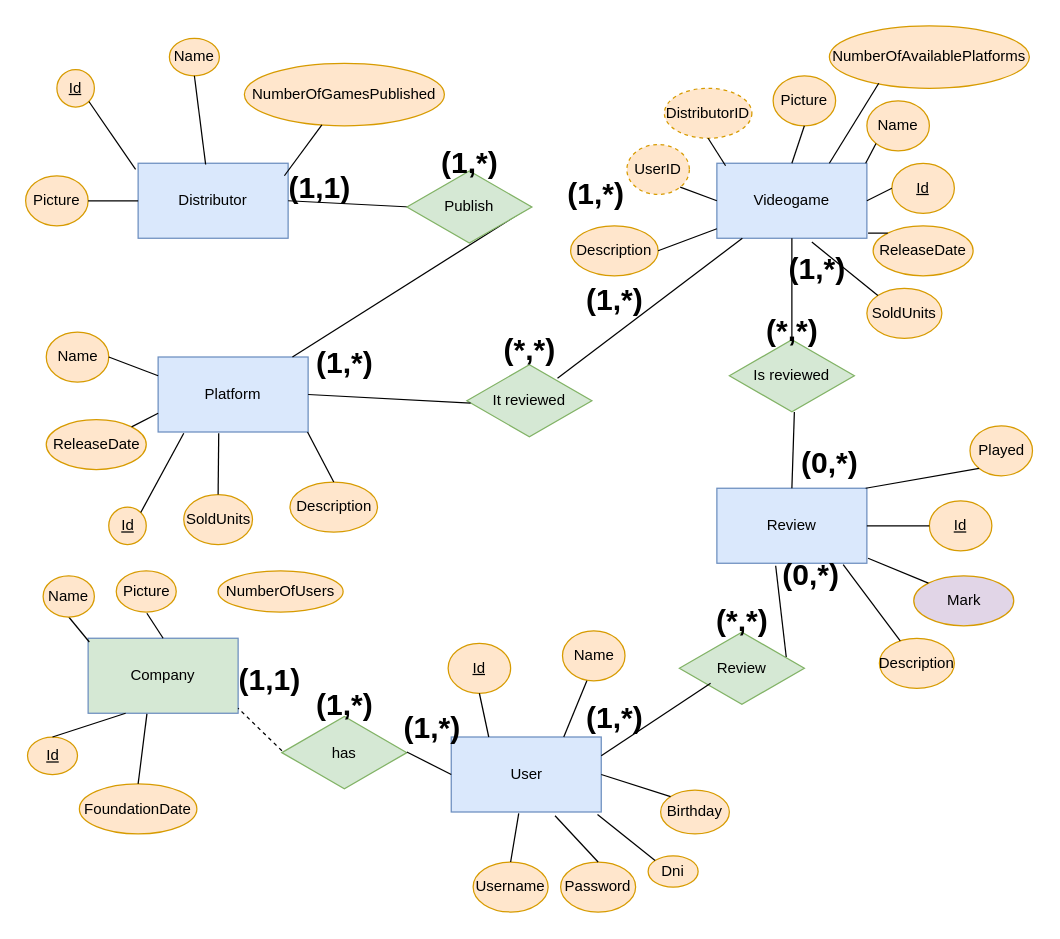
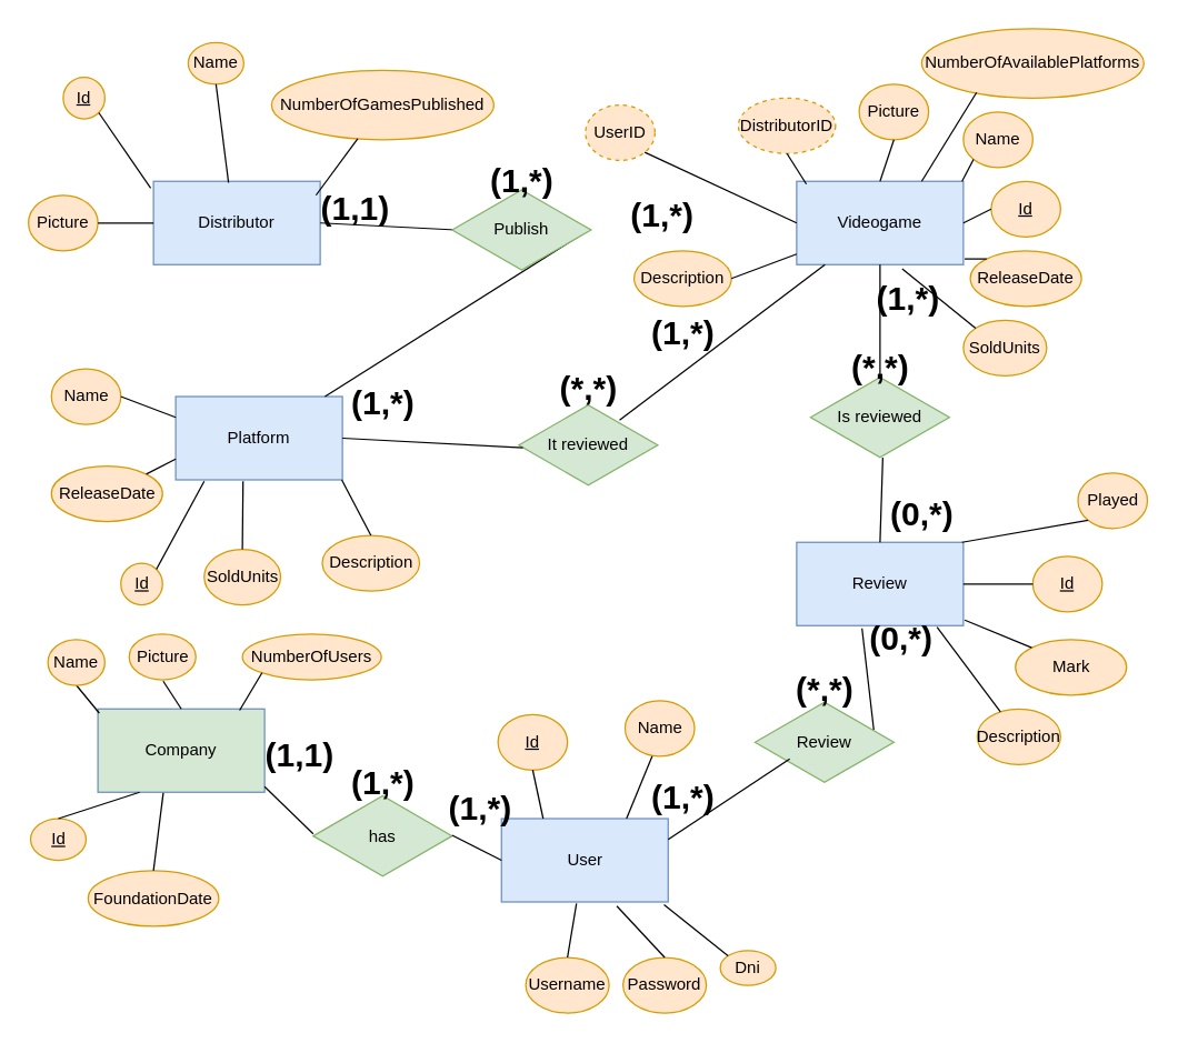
- <mxCell id="16" value="UserID" style="ellipse;whiteSpace=wrap;html=1;dashed=1;fillColor=#ffe6cc;strokeColor=#d79b00;" vertex="1" parent="1"><mxGeometry x="501" y="115" width="50" height="40" as="geometry" /></mxCell>
+ <mxCell id="16" value="UserID" style="ellipse;whiteSpace=wrap;html=1;dashed=1;fillColor=#ffe6cc;strokeColor=#d79b00;" vertex="1" parent="1"><mxGeometry x="421" y="75" width="50" height="40" as="geometry" /></mxCell>
- <mxCell id="41" value="Mark" style="ellipse;whiteSpace=wrap;html=1;fillColor=#e1d5e7;strokeColor=#d79b00;" vertex="1" parent="1"><mxGeometry x="730.5" y="460" width="80" height="40" as="geometry" /></mxCell>
+ <mxCell id="41" value="Mark" style="ellipse;whiteSpace=wrap;html=1;fillColor=#ffe6cc;strokeColor=#d79b00;" vertex="1" parent="1"><mxGeometry x="730.5" y="460" width="80" height="40" as="geometry" /></mxCell>
+ <mxCell id="69" value="" style="endArrow=none;html=1;entryX=0.85;entryY=0.017;entryDx=0;entryDy=0;entryPerimeter=0;exitX=0;exitY=1;exitDx=0;exitDy=0;" edge="1" parent="1" source="64" target="63"><mxGeometry width="50" height="50" relative="1" as="geometry"><mxPoint x="-37" y="875" as="sourcePoint" /><mxPoint x="13" y="825" as="targetPoint" /></mxGeometry></mxCell>
- <mxCell id="99" value="" style="endArrow=none;html=1;entryX=1;entryY=0.933;entryDx=0;entryDy=0;entryPerimeter=0;exitX=0;exitY=0.475;exitDx=0;exitDy=0;exitPerimeter=0;dashed=1;" edge="1" parent="1" source="98" target="63"><mxGeometry width="50" height="50" relative="1" as="geometry"><mxPoint x="25" y="800" as="sourcePoint" /><mxPoint x="75" y="750" as="targetPoint" /></mxGeometry></mxCell>
+ <mxCell id="99" value="" style="endArrow=none;html=1;entryX=1;entryY=0.933;entryDx=0;entryDy=0;entryPerimeter=0;exitX=0;exitY=0.475;exitDx=0;exitDy=0;exitPerimeter=0;" edge="1" parent="1" source="98" target="63"><mxGeometry width="50" height="50" relative="1" as="geometry"><mxPoint x="25" y="800" as="sourcePoint" /><mxPoint x="75" y="750" as="targetPoint" /></mxGeometry></mxCell>
- <mxCell id="60" value="" style="endArrow=none;html=1;entryX=1;entryY=0.5;entryDx=0;entryDy=0;exitX=0;exitY=0;exitDx=0;exitDy=0;" edge="1" parent="1" source="52" target="5"><mxGeometry width="50" height="50" relative="1" as="geometry"><mxPoint x="217.5" y="1009" as="sourcePoint" /><mxPoint x="267.5" y="959" as="targetPoint" /></mxGeometry></mxCell>
- <mxCell id="52" value="Birthday" style="ellipse;whiteSpace=wrap;html=1;fillColor=#ffe6cc;strokeColor=#d79b00;" vertex="1" parent="1"><mxGeometry x="528" y="631.5" width="55" height="35" as="geometry" /></mxCell>
